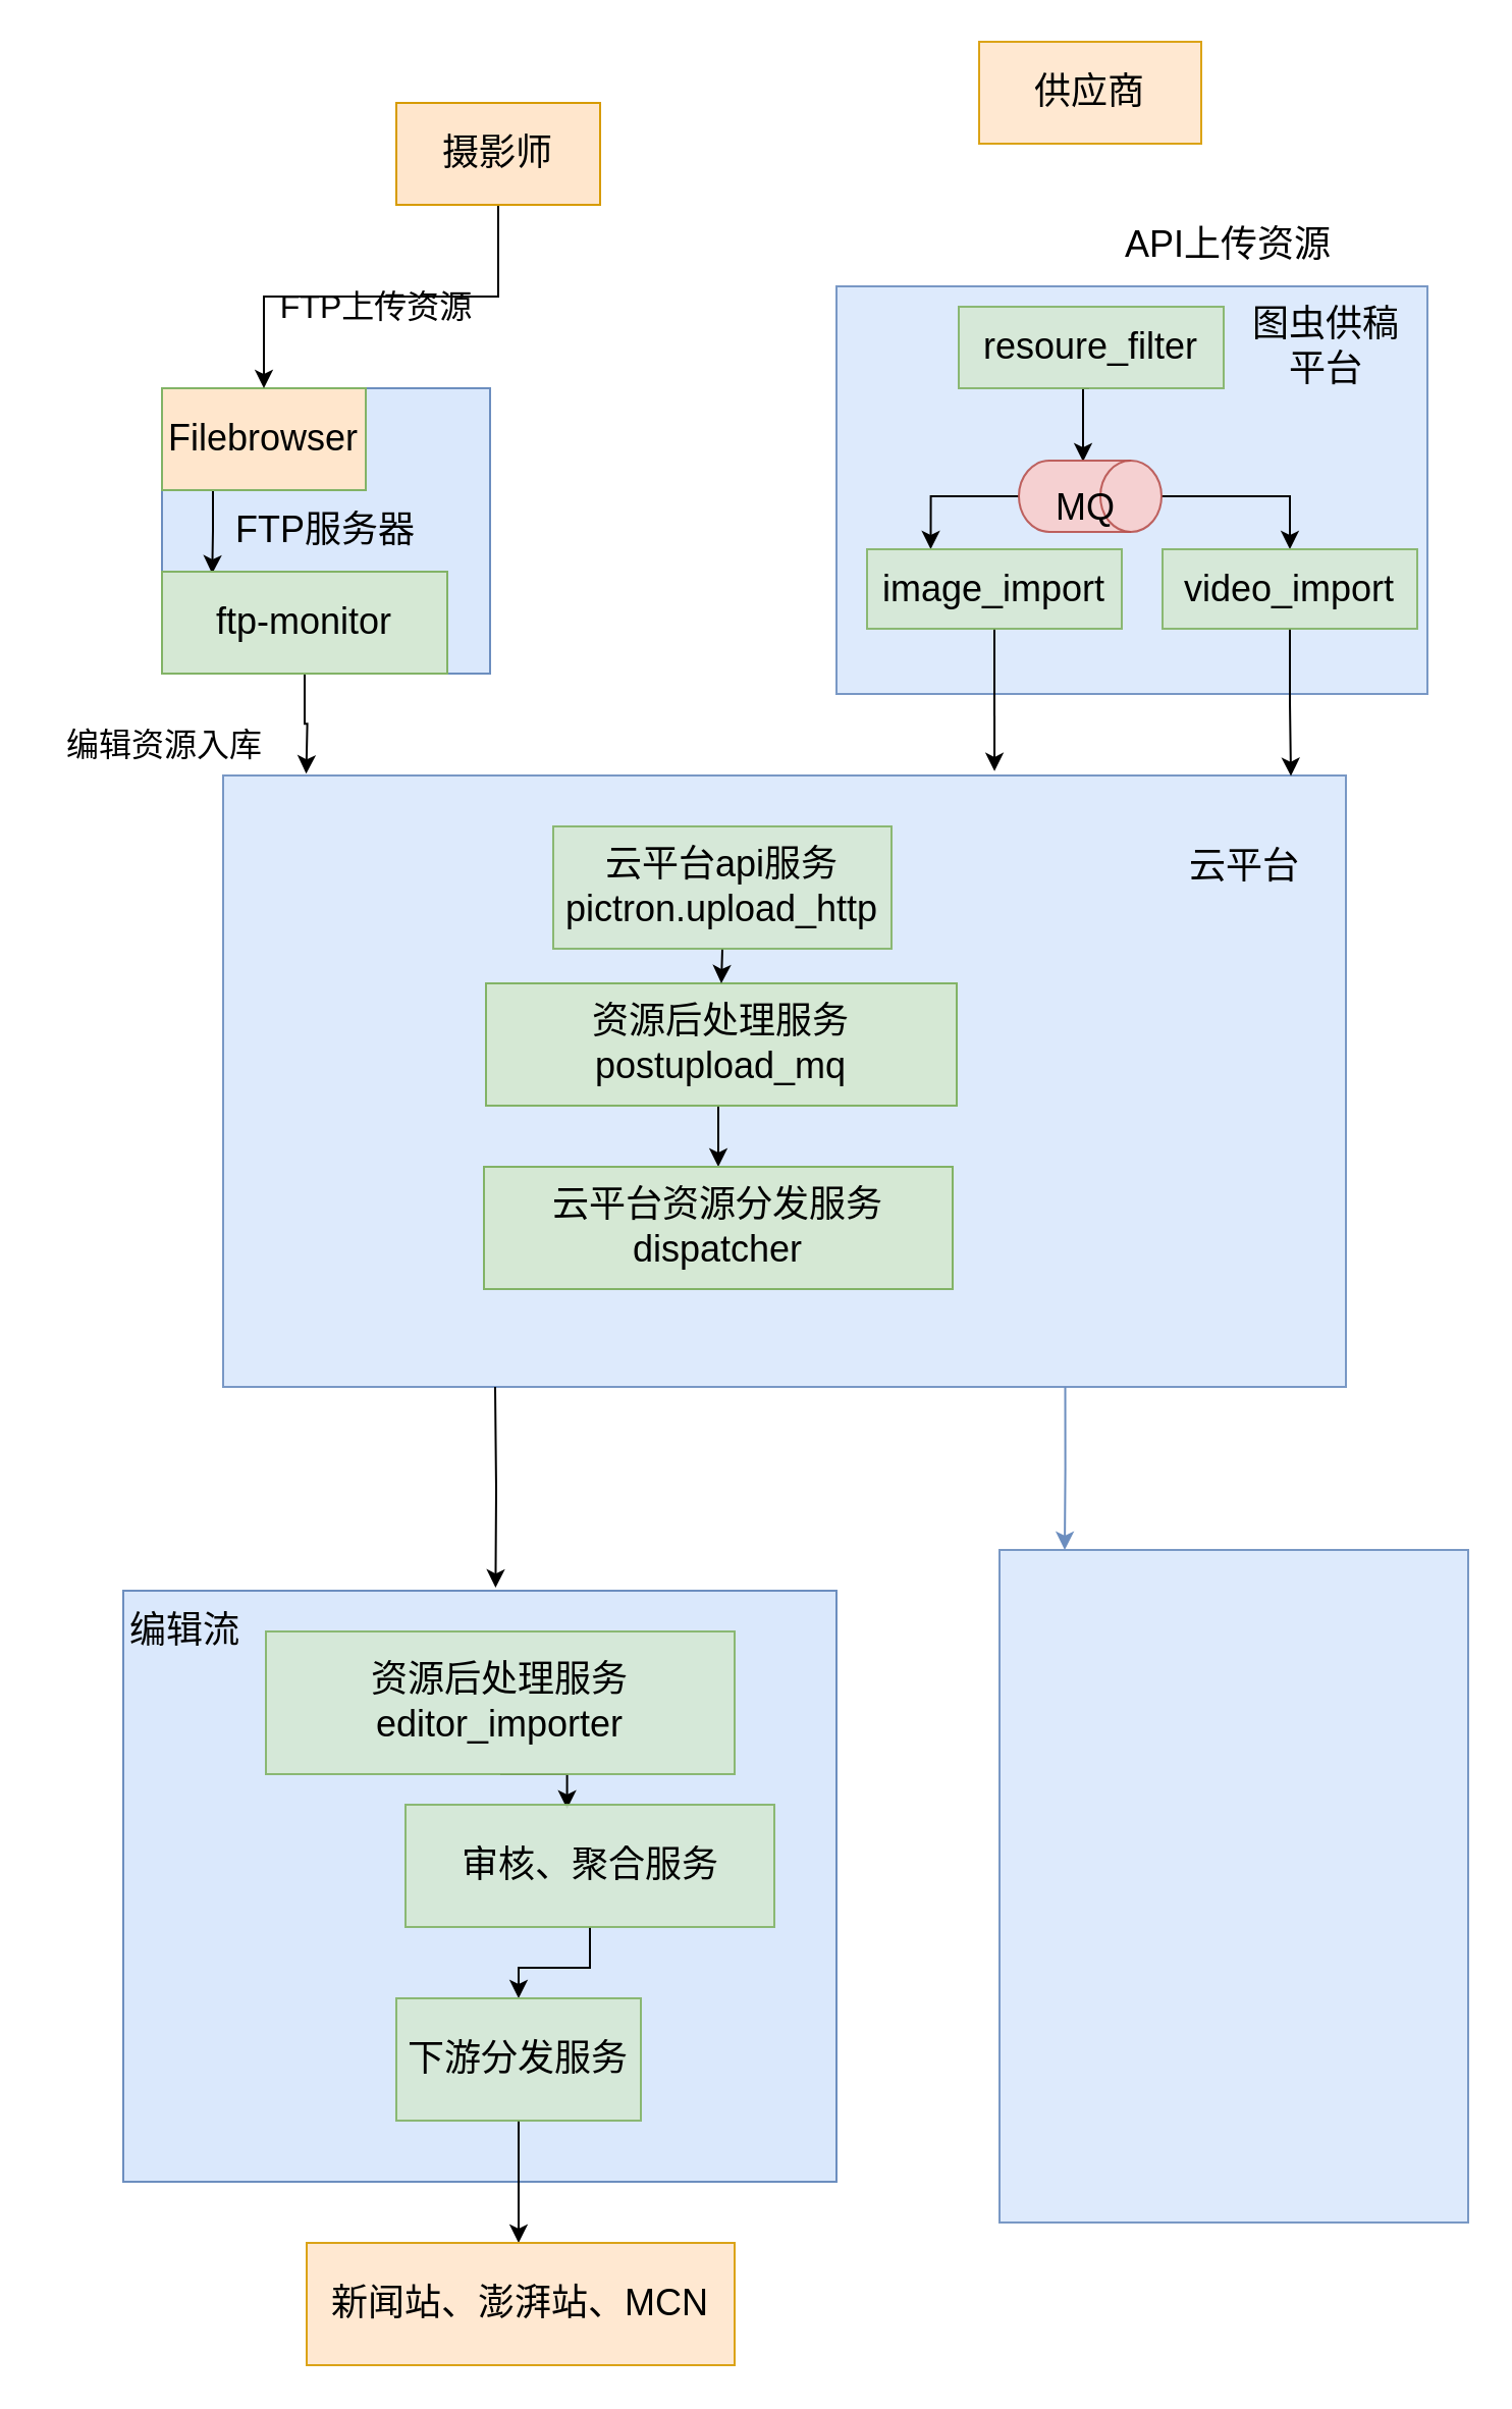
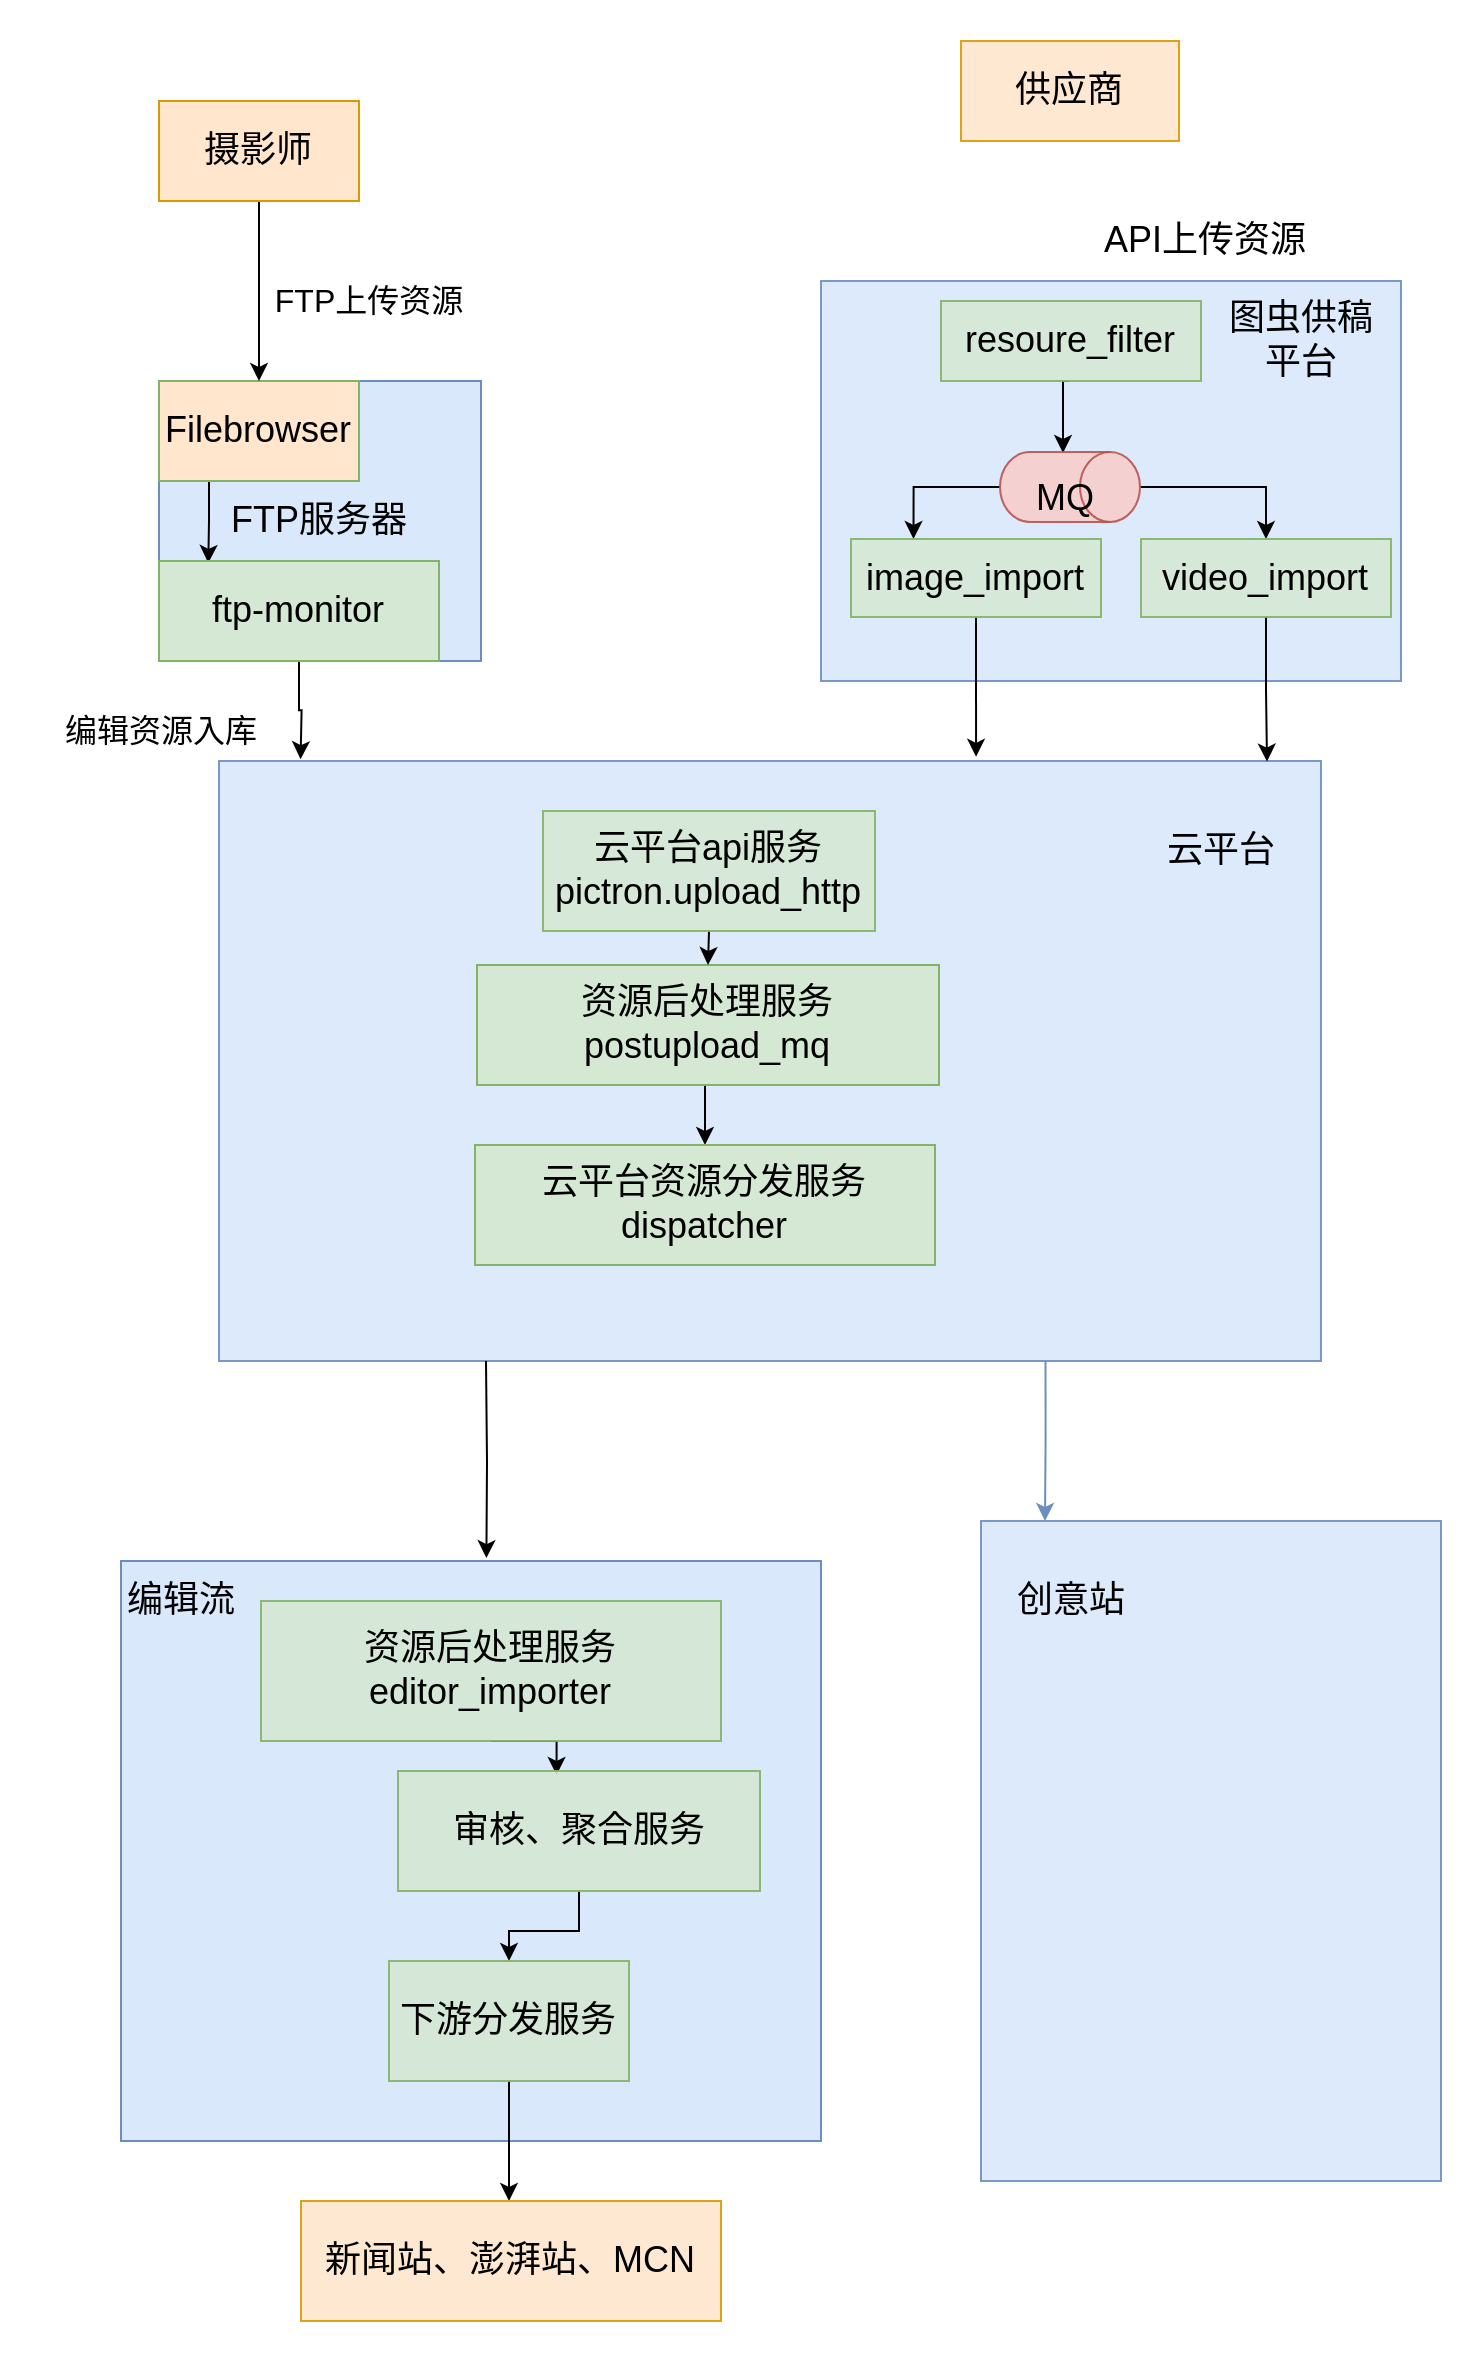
- <mxCell id="9" value="摄影师" style="rounded=0;whiteSpace=wrap;html=1;fontSize=18;fillColor=#ffe6cc;strokeColor=#d79b00;" vertex="1" parent="1"><mxGeometry x="194" y="50" width="100" height="50" as="geometry" /></mxCell>
+ <mxCell id="9" value="摄影师" style="rounded=0;whiteSpace=wrap;html=1;fontSize=18;fillColor=#ffe6cc;strokeColor=#d79b00;" vertex="1" parent="1"><mxGeometry x="79" y="50" width="100" height="50" as="geometry" /></mxCell>
+ <mxCell id="35" value="创意站" style="text;html=1;align=center;verticalAlign=middle;resizable=0;points=[];autosize=1;strokeColor=none;fillColor=none;fontSize=18;" vertex="1" parent="1"><mxGeometry x="494.5" y="780" width="80" height="40" as="geometry" /></mxCell>
